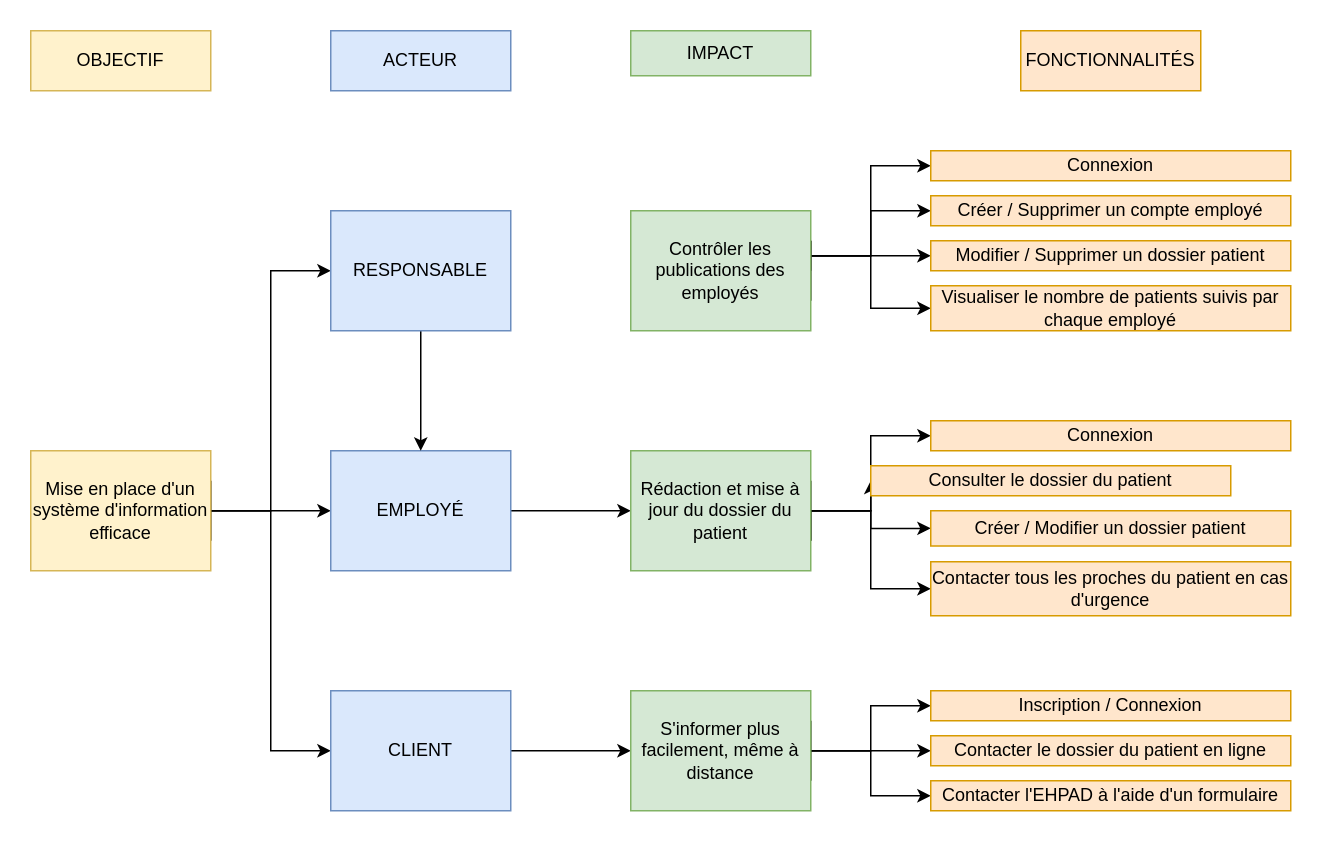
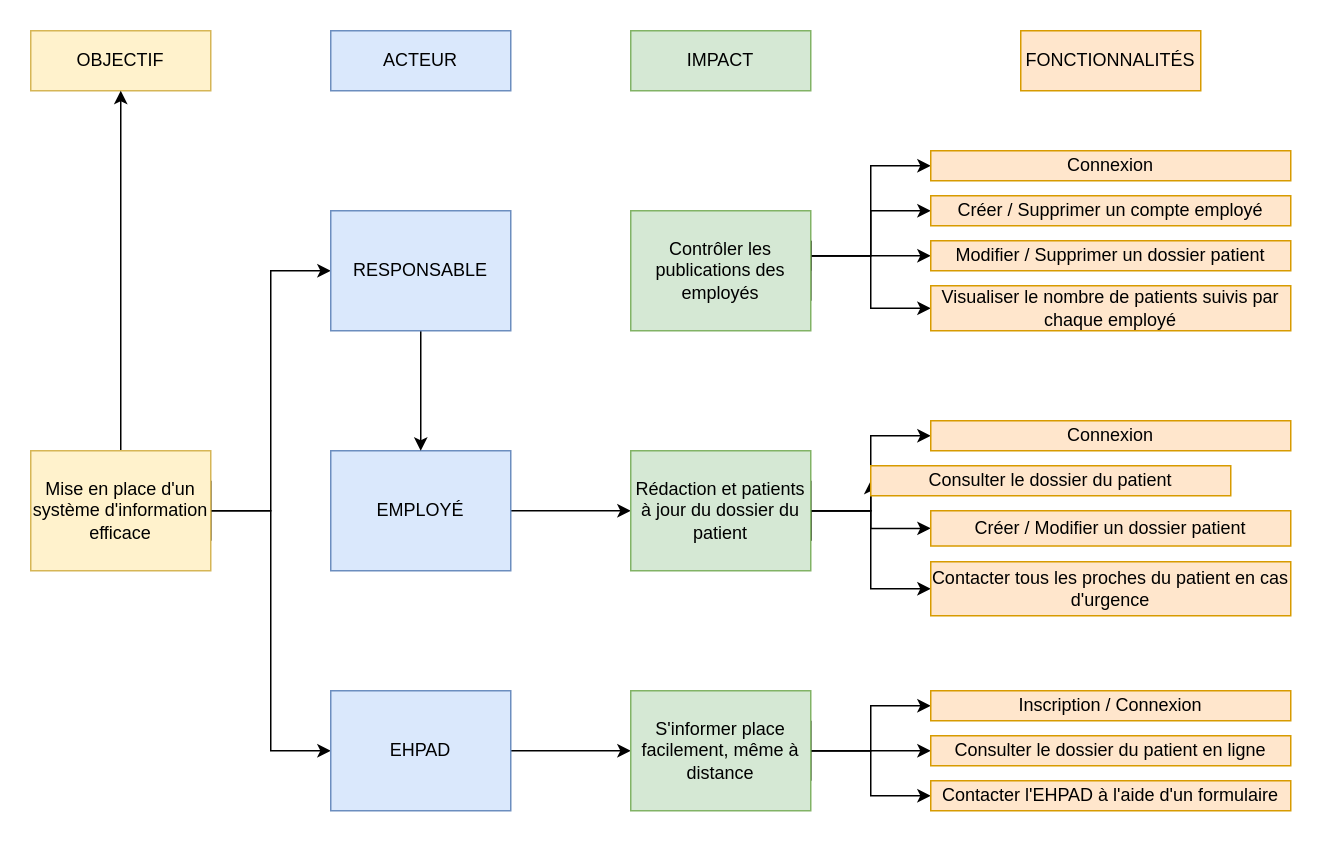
- <mxCell id="4" value="IMPACT" style="rounded=0;whiteSpace=wrap;html=1;fillColor=#d5e8d4;strokeColor=#82b366;" vertex="1" parent="1"><mxGeometry x="420" y="20" width="120" height="30" as="geometry" /></mxCell>
+ <mxCell id="4" value="IMPACT" style="rounded=0;whiteSpace=wrap;html=1;fillColor=#d5e8d4;strokeColor=#82b366;" vertex="1" parent="1"><mxGeometry x="420" y="20" width="120" height="40" as="geometry" /></mxCell>
- <mxCell id="6" value="" style="edgeStyle=orthogonalEdgeStyle;rounded=0;orthogonalLoop=1;jettySize=auto;html=1;" edge="1" parent="1" source="9" target="13"><mxGeometry relative="1" as="geometry" /></mxCell>
+ <mxCell id="6" value="" style="edgeStyle=orthogonalEdgeStyle;rounded=0;orthogonalLoop=1;jettySize=auto;html=1;" edge="1" parent="1" source="9" target="2"><mxGeometry relative="1" as="geometry" /></mxCell>
- <mxCell id="29" value="Rédaction et mise à jour du dossier du patient" style="rounded=0;whiteSpace=wrap;html=1;fillColor=#d5e8d4;strokeColor=#82b366;" vertex="1" parent="1"><mxGeometry x="420" y="300" width="120" height="80" as="geometry" /></mxCell>
+ <mxCell id="29" value="Rédaction et patients à jour du dossier du patient" style="rounded=0;whiteSpace=wrap;html=1;fillColor=#d5e8d4;strokeColor=#82b366;" vertex="1" parent="1"><mxGeometry x="420" y="300" width="120" height="80" as="geometry" /></mxCell>
- <mxCell id="11" value="CLIENT" style="rounded=0;whiteSpace=wrap;html=1;fillColor=#dae8fc;strokeColor=#6c8ebf;" vertex="1" parent="1"><mxGeometry x="220" y="460" width="120" height="80" as="geometry" /></mxCell>
+ <mxCell id="11" value="EHPAD" style="rounded=0;whiteSpace=wrap;html=1;fillColor=#dae8fc;strokeColor=#6c8ebf;" vertex="1" parent="1"><mxGeometry x="220" y="460" width="120" height="80" as="geometry" /></mxCell>
- <mxCell id="24" value="S'informer plus facilement, même à distance" style="rounded=0;whiteSpace=wrap;html=1;fillColor=#d5e8d4;strokeColor=#82b366;" vertex="1" parent="1"><mxGeometry x="420" y="460" width="120" height="80" as="geometry" /></mxCell>
+ <mxCell id="24" value="S'informer place facilement, même à distance" style="rounded=0;whiteSpace=wrap;html=1;fillColor=#d5e8d4;strokeColor=#82b366;" vertex="1" parent="1"><mxGeometry x="420" y="460" width="120" height="80" as="geometry" /></mxCell>
- <mxCell id="39" value="Contacter le dossier du patient en ligne" style="rounded=0;whiteSpace=wrap;html=1;fillColor=#ffe6cc;strokeColor=#d79b00;" vertex="1" parent="1"><mxGeometry x="620" y="490" width="240" height="20" as="geometry" /></mxCell>
+ <mxCell id="39" value="Consulter le dossier du patient en ligne" style="rounded=0;whiteSpace=wrap;html=1;fillColor=#ffe6cc;strokeColor=#d79b00;" vertex="1" parent="1"><mxGeometry x="620" y="490" width="240" height="20" as="geometry" /></mxCell>
